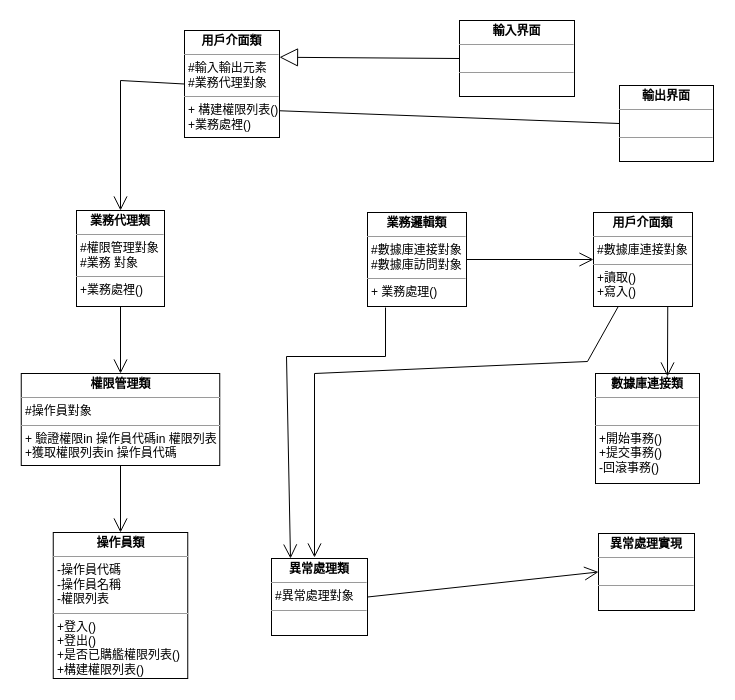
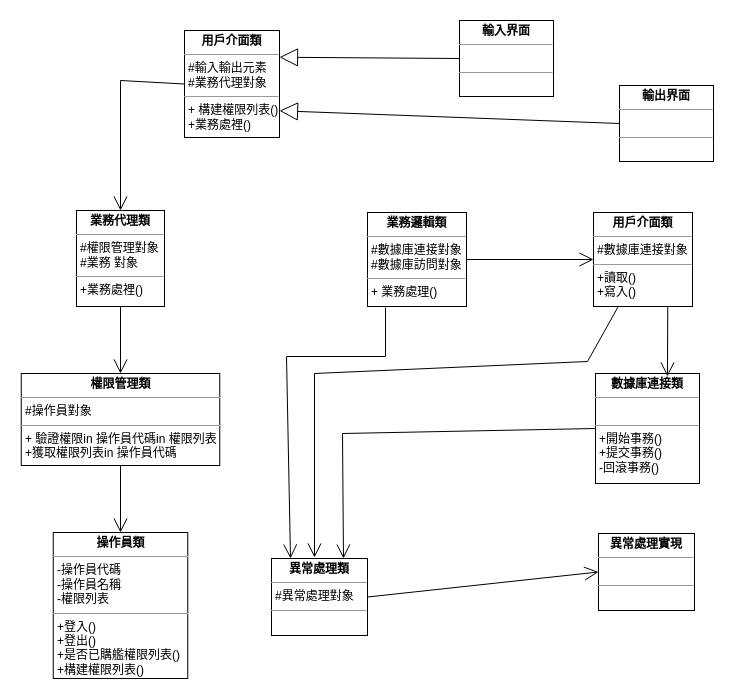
- <mxCell id="6" value="&lt;p style=&quot;margin:0px;margin-top:4px;text-align:center;&quot;&gt;&lt;b&gt;輸入界面&lt;/b&gt;&lt;/p&gt;&lt;hr size=&quot;1&quot;&gt;&lt;p style=&quot;margin:0px;margin-left:4px;&quot;&gt;&lt;br&gt;&lt;/p&gt;&lt;hr size=&quot;1&quot;&gt;&lt;p style=&quot;margin:0px;margin-left:4px;&quot;&gt;&lt;br&gt;&lt;/p&gt;" style="verticalAlign=top;align=left;overflow=fill;fontSize=12;fontFamily=Helvetica;html=1;whiteSpace=wrap;" parent="1" vertex="1"><mxGeometry x="459" y="20" width="115" height="76" as="geometry" /></mxCell>
+ <mxCell id="6" value="&lt;p style=&quot;margin:0px;margin-top:4px;text-align:center;&quot;&gt;&lt;b&gt;輸入界面&lt;/b&gt;&lt;/p&gt;&lt;hr size=&quot;1&quot;&gt;&lt;p style=&quot;margin:0px;margin-left:4px;&quot;&gt;&lt;br&gt;&lt;/p&gt;&lt;hr size=&quot;1&quot;&gt;&lt;p style=&quot;margin:0px;margin-left:4px;&quot;&gt;&lt;br&gt;&lt;/p&gt;" style="verticalAlign=top;align=left;overflow=fill;fontSize=12;fontFamily=Helvetica;html=1;whiteSpace=wrap;" parent="1" vertex="1"><mxGeometry x="459" y="20" width="94" height="76" as="geometry" /></mxCell>
- <mxCell id="23" value="" style="endArrow=none;endSize=16;endFill=0;html=1;rounded=0;entryX=1;entryY=0.75;entryDx=0;entryDy=0;exitX=0;exitY=0.5;exitDx=0;exitDy=0;" parent="1" source="8" target="2" edge="1"><mxGeometry width="160" relative="1" as="geometry"><mxPoint x="412" y="54" as="sourcePoint" /><mxPoint x="273" y="129" as="targetPoint" /></mxGeometry></mxCell>
+ <mxCell id="23" value="" style="endArrow=block;endSize=16;endFill=0;html=1;rounded=0;entryX=1;entryY=0.75;entryDx=0;entryDy=0;exitX=0;exitY=0.5;exitDx=0;exitDy=0;" parent="1" source="8" target="2" edge="1"><mxGeometry width="160" relative="1" as="geometry"><mxPoint x="412" y="54" as="sourcePoint" /><mxPoint x="273" y="129" as="targetPoint" /></mxGeometry></mxCell>
+ <mxCell id="19" value="" style="endArrow=open;endFill=1;endSize=12;html=1;rounded=0;exitX=0;exitY=0.5;exitDx=0;exitDy=0;entryX=0.75;entryY=0;entryDx=0;entryDy=0;" parent="1" source="11" target="9" edge="1"><mxGeometry width="160" relative="1" as="geometry"><mxPoint x="274" y="370" as="sourcePoint" /><mxPoint x="346" y="557" as="targetPoint" /><Array as="points"><mxPoint x="342" y="433" /></Array></mxGeometry></mxCell>
